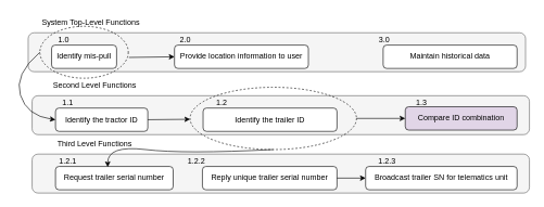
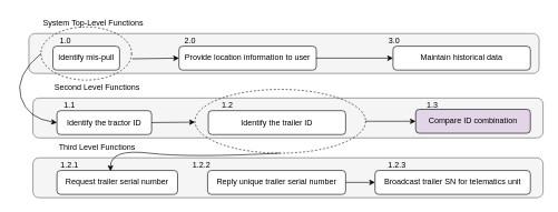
+ <mxCell id="27" value="" style="endArrow=classic;html=1;rounded=0;exitX=1;exitY=0.5;exitDx=0;exitDy=0;entryX=0;entryY=0.5;entryDx=0;entryDy=0;" edge="1" parent="1" source="7" target="9"><mxGeometry width="50" height="50" relative="1" as="geometry"><mxPoint x="402" y="275" as="sourcePoint" /><mxPoint x="452" y="225" as="targetPoint" /></mxGeometry></mxCell>
